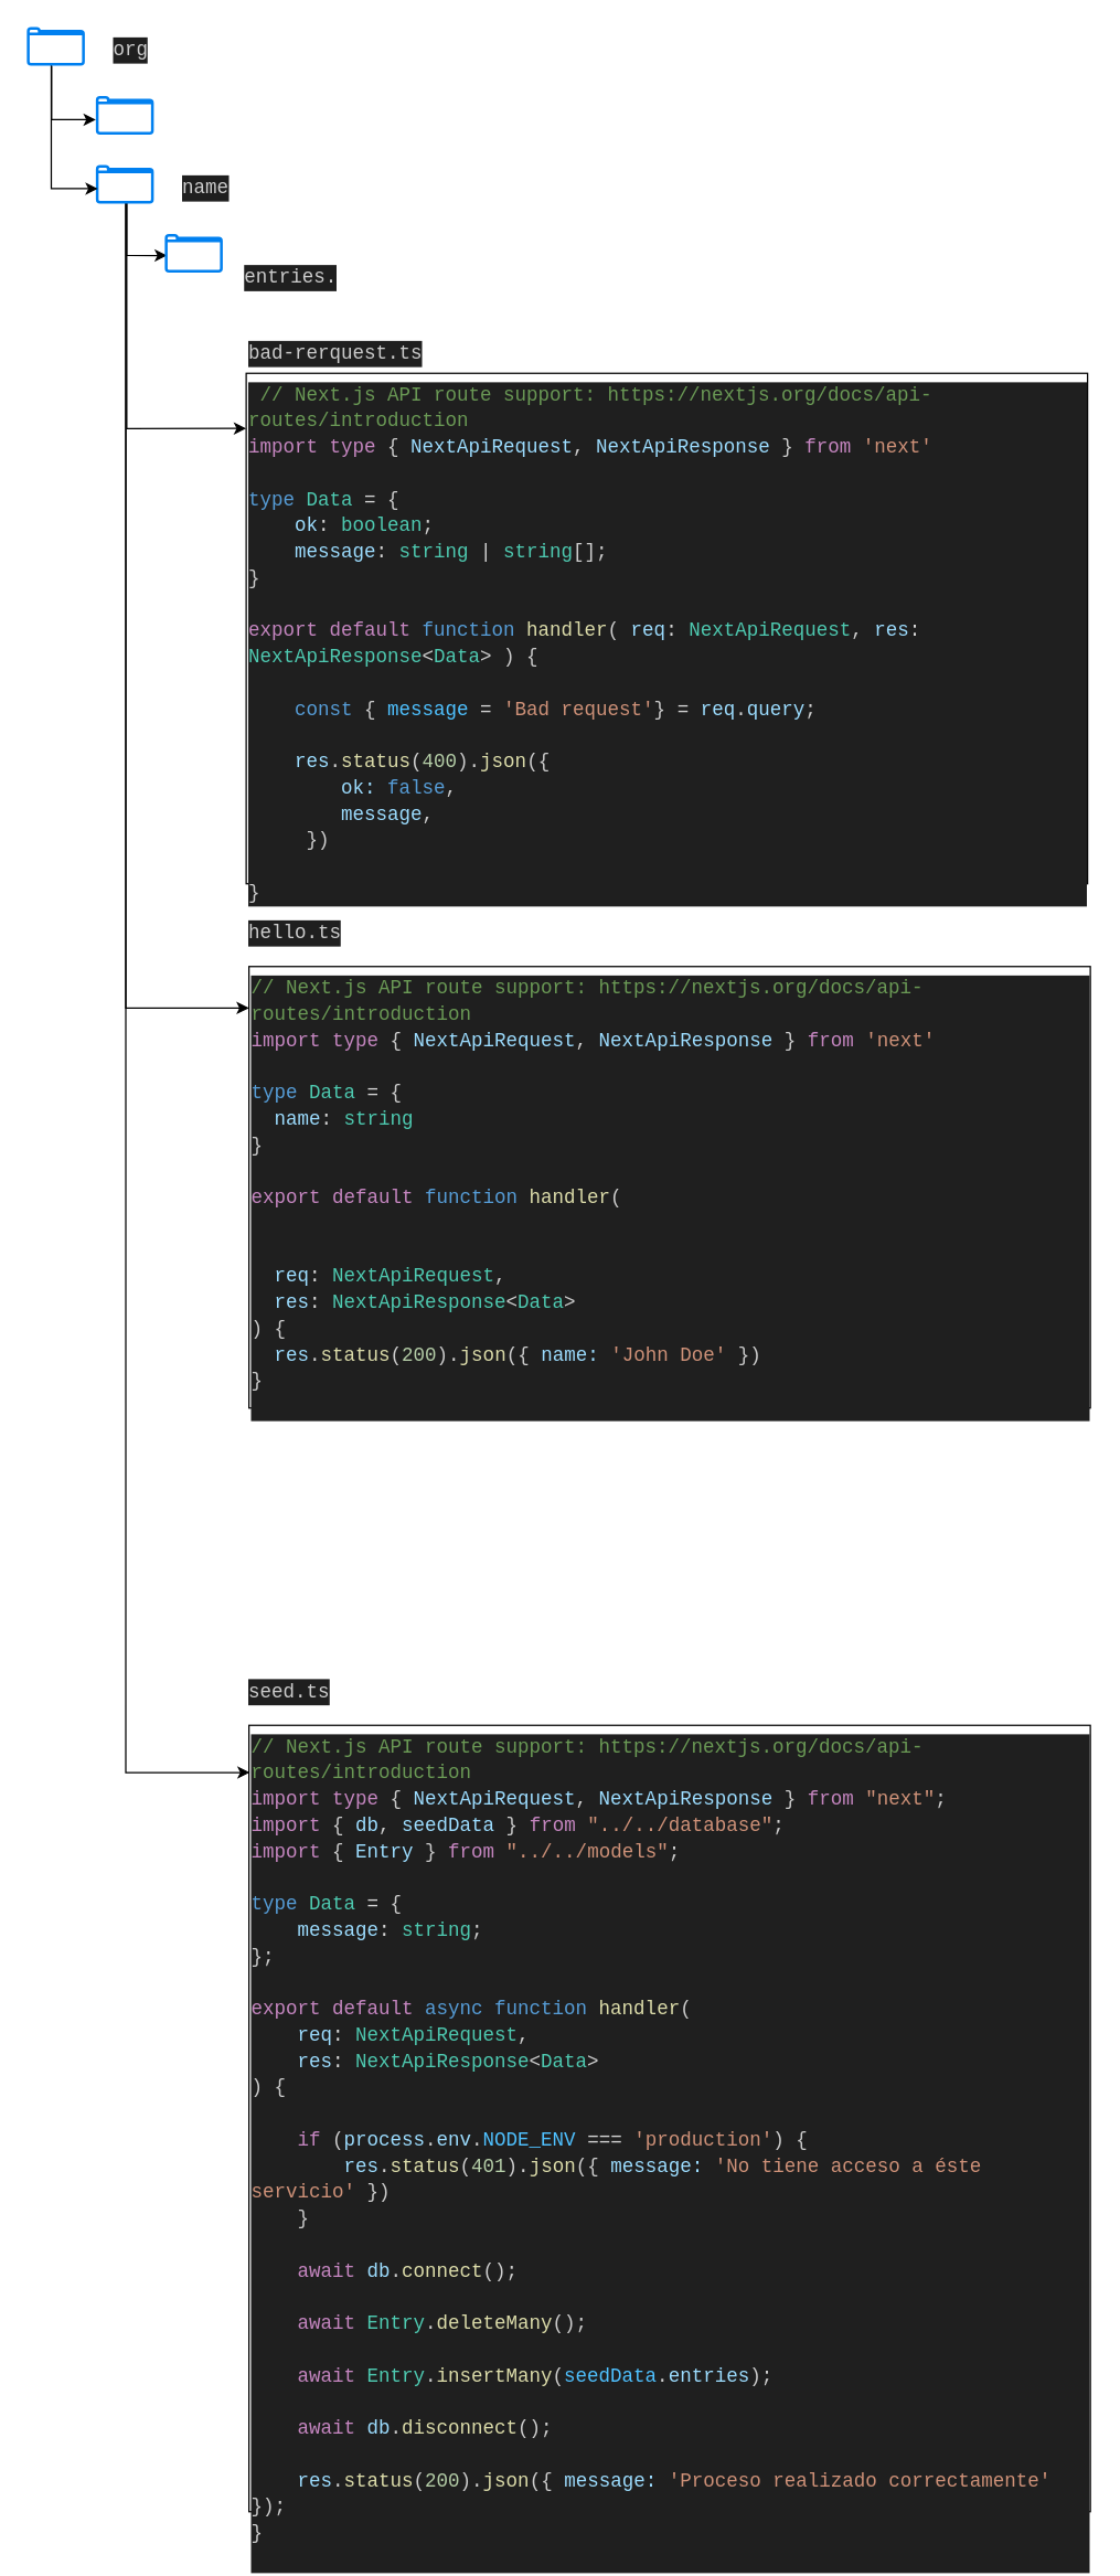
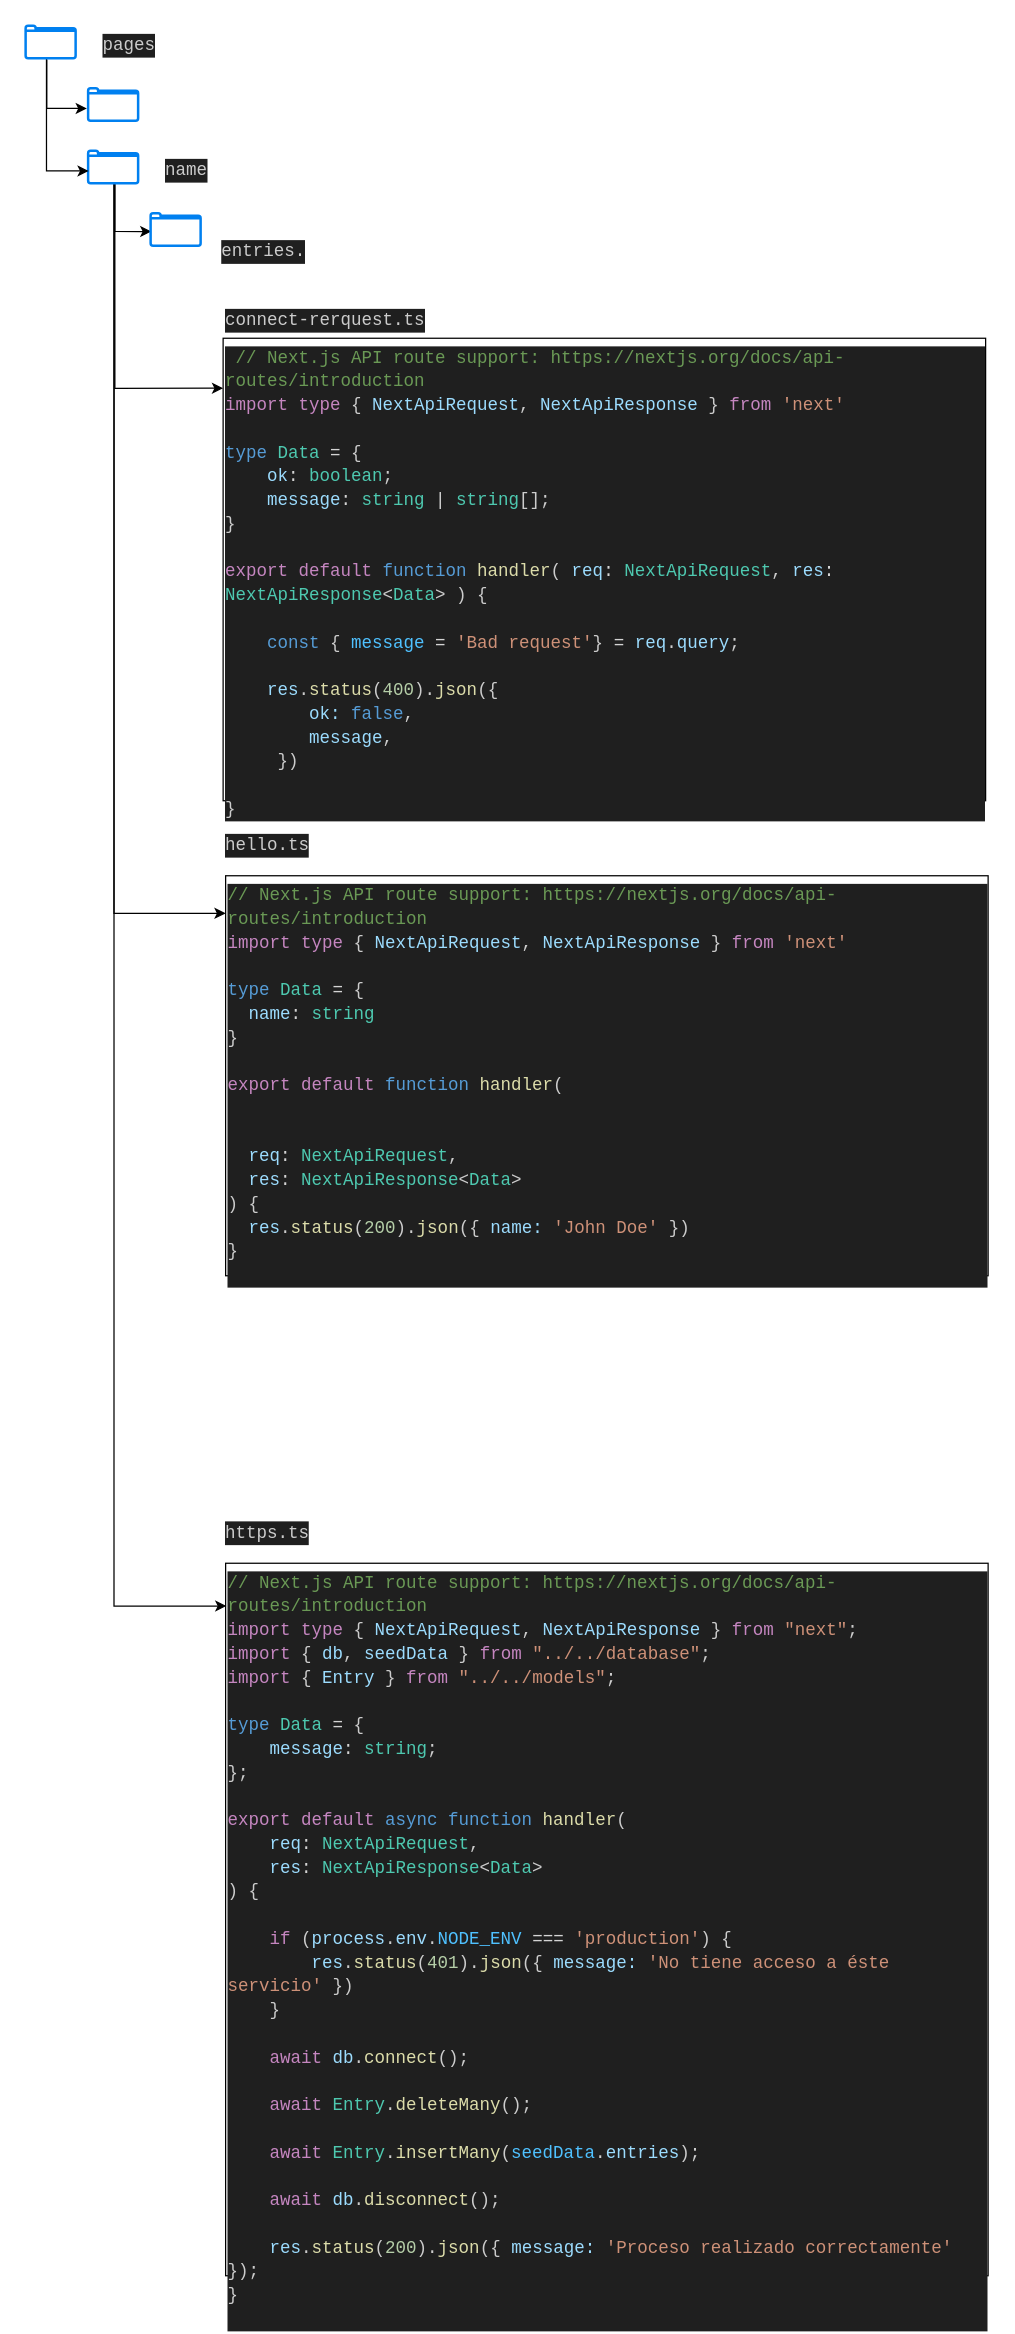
- <mxCell id="13" value="&lt;div style=&quot;color: rgb(204, 204, 204); background-color: rgb(31, 31, 31); font-family: Consolas, &amp;quot;Courier New&amp;quot;, monospace; font-weight: normal; font-size: 14px; line-height: 19px;&quot;&gt;&lt;div&gt;org&lt;/div&gt;&lt;/div&gt;" style="text;whiteSpace=wrap;html=1;" parent="1" vertex="1"><mxGeometry x="80" y="20" width="450" height="40" as="geometry" /></mxCell>
+ <mxCell id="13" value="&lt;div style=&quot;color: rgb(204, 204, 204); background-color: rgb(31, 31, 31); font-family: Consolas, &amp;quot;Courier New&amp;quot;, monospace; font-weight: normal; font-size: 14px; line-height: 19px;&quot;&gt;&lt;div&gt;pages&lt;/div&gt;&lt;/div&gt;" style="text;whiteSpace=wrap;html=1;" parent="1" vertex="1"><mxGeometry x="80" y="20" width="450" height="40" as="geometry" /></mxCell>
- <mxCell id="8" value="&lt;div style=&quot;color: rgb(204, 204, 204); background-color: rgb(31, 31, 31); font-family: Consolas, &amp;quot;Courier New&amp;quot;, monospace; font-weight: normal; font-size: 14px; line-height: 19px;&quot;&gt;&lt;div&gt;bad-rerquest.ts&lt;/div&gt;&lt;/div&gt;" style="text;whiteSpace=wrap;html=1;" parent="1" vertex="1"><mxGeometry x="178" y="240" width="450" height="40" as="geometry" /></mxCell>
+ <mxCell id="8" value="&lt;div style=&quot;color: rgb(204, 204, 204); background-color: rgb(31, 31, 31); font-family: Consolas, &amp;quot;Courier New&amp;quot;, monospace; font-weight: normal; font-size: 14px; line-height: 19px;&quot;&gt;&lt;div&gt;connect-rerquest.ts&lt;/div&gt;&lt;/div&gt;" style="text;whiteSpace=wrap;html=1;" parent="1" vertex="1"><mxGeometry x="178" y="240" width="450" height="40" as="geometry" /></mxCell>
- <mxCell id="19" value="&lt;div style=&quot;color: rgb(204, 204, 204); background-color: rgb(31, 31, 31); font-family: Consolas, &amp;quot;Courier New&amp;quot;, monospace; font-weight: normal; font-size: 14px; line-height: 19px;&quot;&gt;&lt;div&gt;seed.ts&lt;/div&gt;&lt;/div&gt;" style="text;whiteSpace=wrap;html=1;" vertex="1" parent="1"><mxGeometry x="178" y="1210" width="450" height="40" as="geometry" /></mxCell>
+ <mxCell id="19" value="&lt;div style=&quot;color: rgb(204, 204, 204); background-color: rgb(31, 31, 31); font-family: Consolas, &amp;quot;Courier New&amp;quot;, monospace; font-weight: normal; font-size: 14px; line-height: 19px;&quot;&gt;&lt;div&gt;https.ts&lt;/div&gt;&lt;/div&gt;" style="text;whiteSpace=wrap;html=1;" vertex="1" parent="1"><mxGeometry x="178" y="1210" width="450" height="40" as="geometry" /></mxCell>
